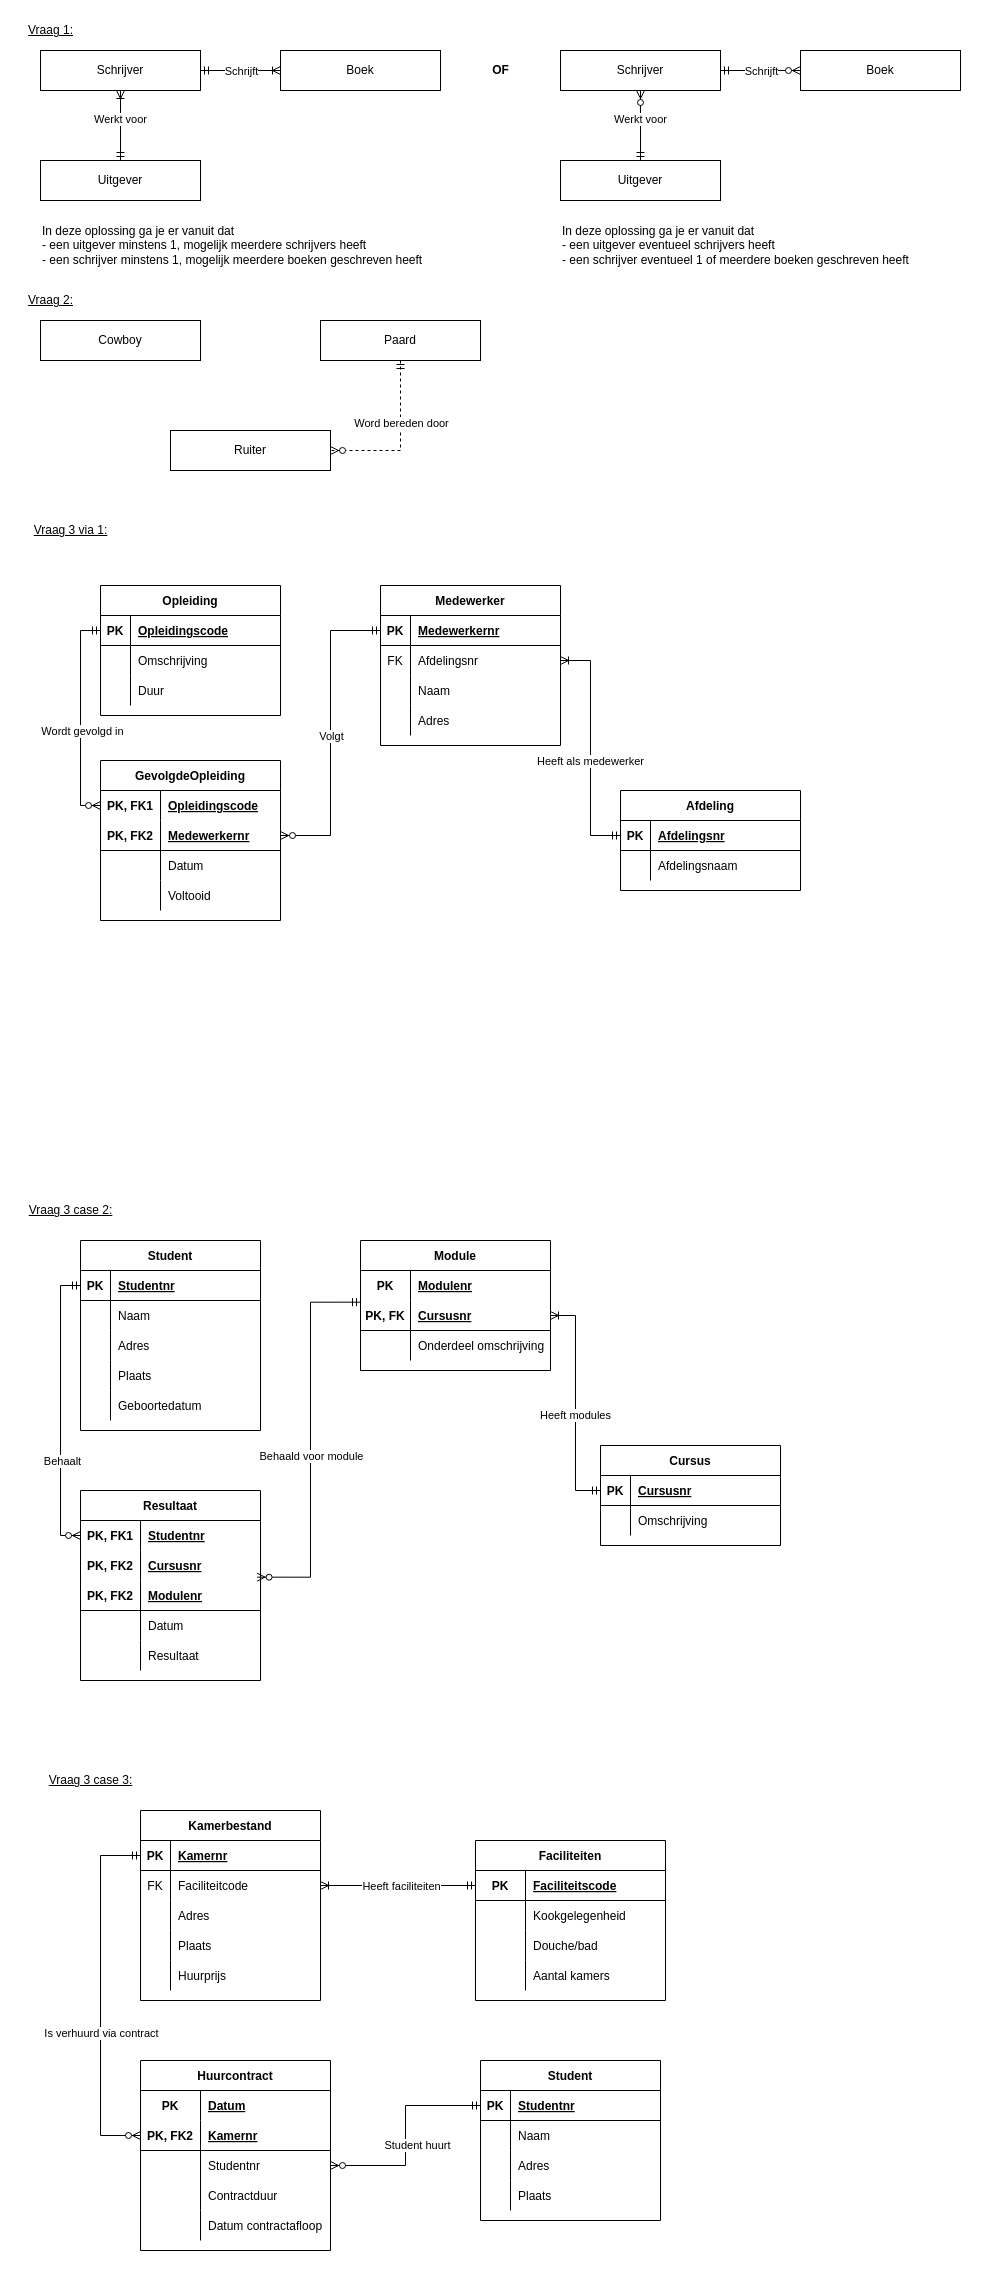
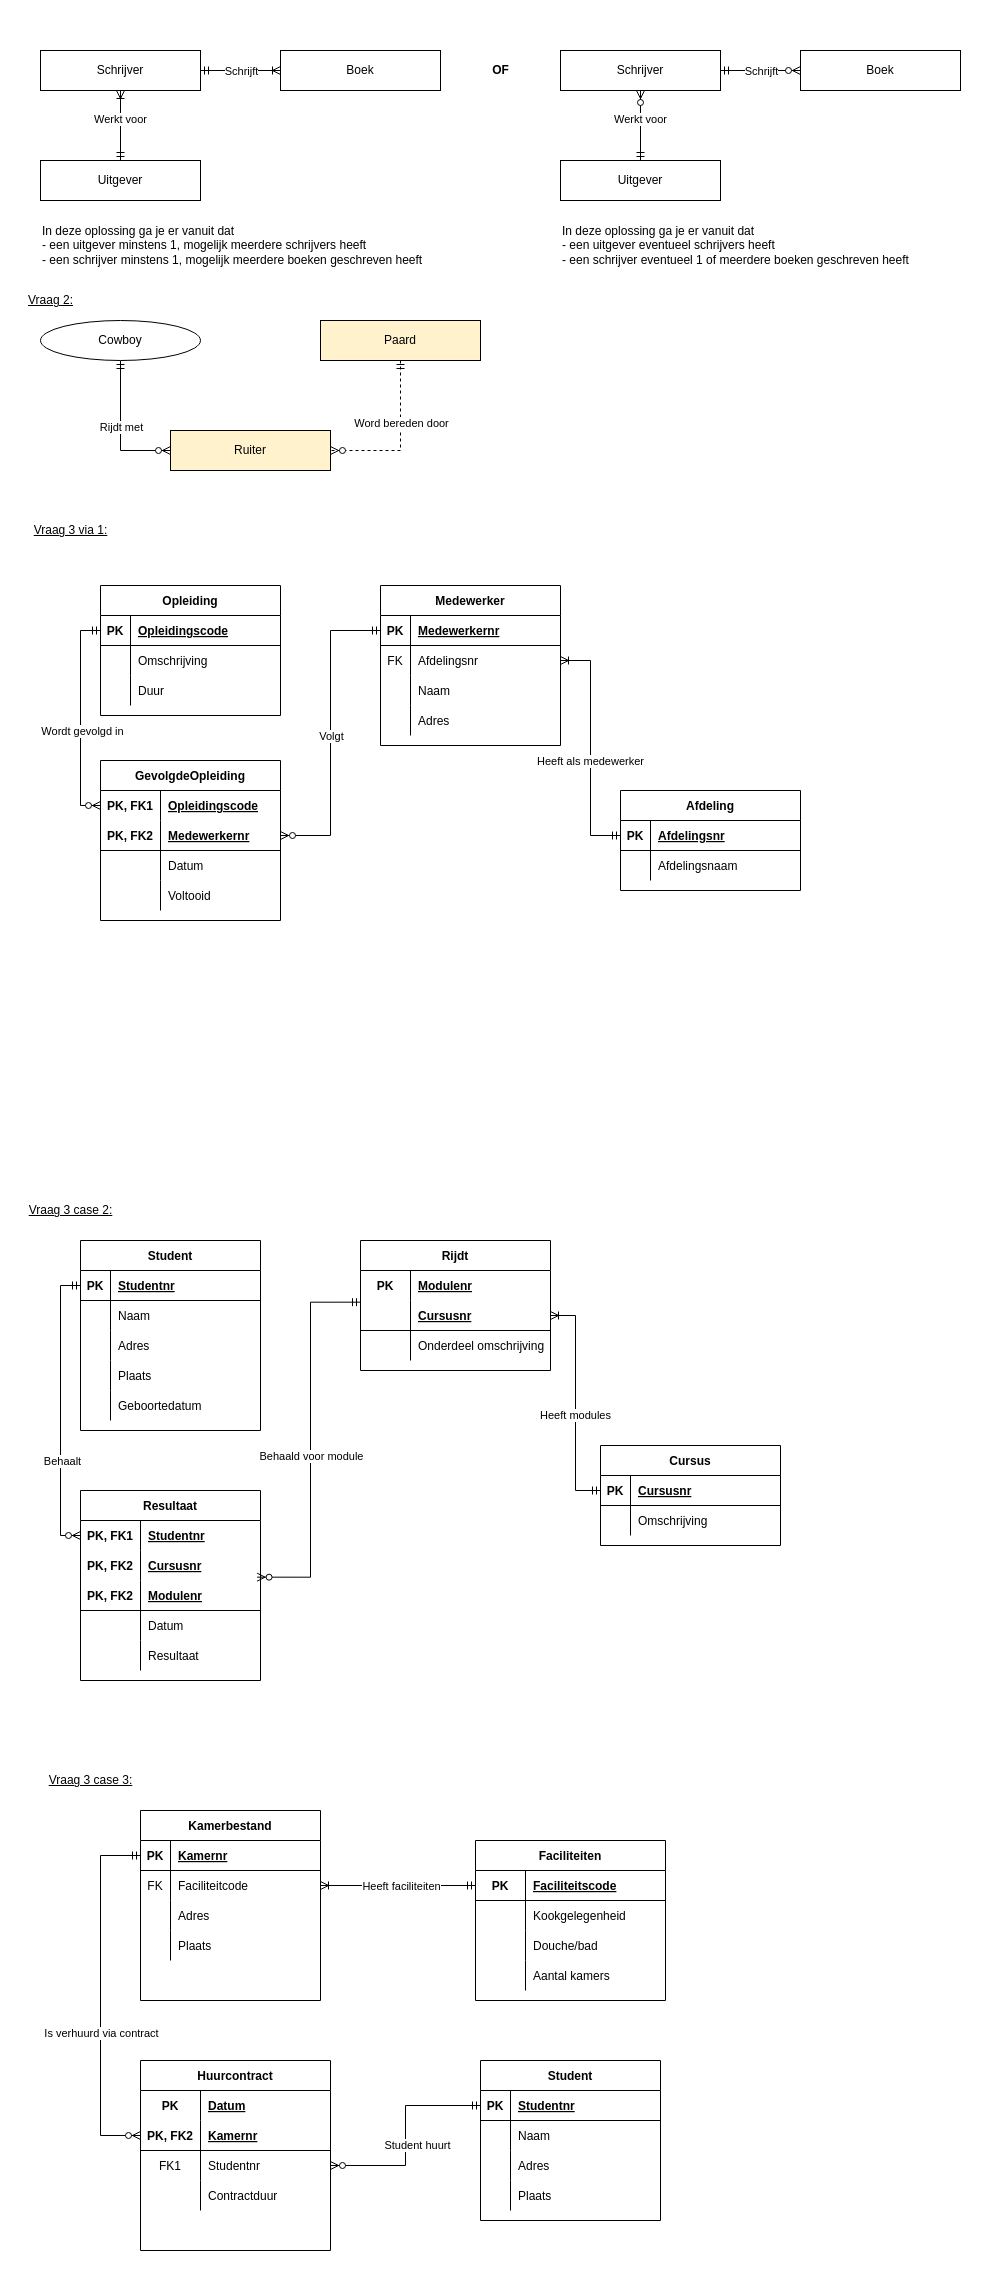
- <mxCell id="9" value="&lt;u&gt;Vraag 1:&lt;/u&gt;" style="text;html=1;resizable=0;autosize=1;align=center;verticalAlign=middle;points=[];fillColor=none;strokeColor=none;rounded=0;" parent="1" vertex="1"><mxGeometry x="20" y="20" width="60" height="20" as="geometry" /></mxCell>
- <mxCell id="13" value="Cowboy" style="whiteSpace=wrap;html=1;align=center;" parent="1" vertex="1"><mxGeometry x="40" y="320" width="160" height="40" as="geometry" /></mxCell>
+ <mxCell id="13" value="Cowboy" style="ellipse;whiteSpace=wrap;html=1;align=center;" parent="1" vertex="1"><mxGeometry x="40" y="320" width="160" height="40" as="geometry" /></mxCell>
- <mxCell id="17" value="Paard" style="whiteSpace=wrap;html=1;align=center;" parent="1" vertex="1"><mxGeometry x="320" y="320" width="160" height="40" as="geometry" /></mxCell>
+ <mxCell id="17" value="Paard" style="whiteSpace=wrap;html=1;align=center;fillColor=#fff2cc;" parent="1" vertex="1"><mxGeometry x="320" y="320" width="160" height="40" as="geometry" /></mxCell>
+ <mxCell id="11" style="edgeStyle=orthogonalEdgeStyle;rounded=0;orthogonalLoop=1;jettySize=auto;html=1;exitX=0.5;exitY=1;exitDx=0;exitDy=0;entryX=0;entryY=0.5;entryDx=0;entryDy=0;startArrow=ERmandOne;startFill=0;endArrow=ERzeroToMany;endFill=1;" parent="1" source="13" target="14" edge="1"><mxGeometry relative="1" as="geometry" /></mxCell>
+ <mxCell id="12" value="Rijdt met" style="edgeLabel;html=1;align=center;verticalAlign=middle;resizable=0;points=[];" parent="11" vertex="1" connectable="0"><mxGeometry x="-0.057" relative="1" as="geometry"><mxPoint as="offset" /></mxGeometry></mxCell>
- <mxCell id="14" value="Ruiter" style="whiteSpace=wrap;html=1;align=center;" parent="1" vertex="1"><mxGeometry x="170" y="430" width="160" height="40" as="geometry" /></mxCell>
+ <mxCell id="14" value="Ruiter" style="whiteSpace=wrap;html=1;align=center;fillColor=#fff2cc;" parent="1" vertex="1"><mxGeometry x="170" y="430" width="160" height="40" as="geometry" /></mxCell>
- <mxCell id="92" value="Module" style="shape=table;startSize=30;container=1;collapsible=1;childLayout=tableLayout;fixedRows=1;rowLines=0;fontStyle=1;align=center;resizeLast=1;" parent="1" vertex="1"><mxGeometry x="360" y="1240" width="190" height="130" as="geometry" /></mxCell>
+ <mxCell id="92" value="Rijdt" style="shape=table;startSize=30;container=1;collapsible=1;childLayout=tableLayout;fixedRows=1;rowLines=0;fontStyle=1;align=center;resizeLast=1;" parent="1" vertex="1"><mxGeometry x="360" y="1240" width="190" height="130" as="geometry" /></mxCell>
- <mxCell id="97" value="PK, FK" style="shape=partialRectangle;connectable=0;fillColor=none;top=0;left=0;bottom=0;right=0;fontStyle=1;overflow=hidden;" parent="96" vertex="1"><mxGeometry width="50" height="30" as="geometry" /></mxCell>
- <mxCell id="140" value="Huurprijs" style="shape=partialRectangle;connectable=0;fillColor=none;top=0;left=0;bottom=0;right=0;align=left;spacingLeft=6;overflow=hidden;" parent="138" vertex="1"><mxGeometry x="30" width="150" height="30" as="geometry" /></mxCell>
+ <mxCell id="175" value="FK1" style="shape=partialRectangle;connectable=0;fillColor=none;top=0;left=0;bottom=0;right=0;editable=1;overflow=hidden;fontStyle=0" parent="174" vertex="1"><mxGeometry width="60" height="30" as="geometry" /></mxCell>
- <mxCell id="182" value="Datum contractafloop" style="shape=partialRectangle;connectable=0;fillColor=none;top=0;left=0;bottom=0;right=0;align=left;spacingLeft=6;overflow=hidden;" vertex="1" parent="180"><mxGeometry x="60" width="130" height="30" as="geometry" /></mxCell>
